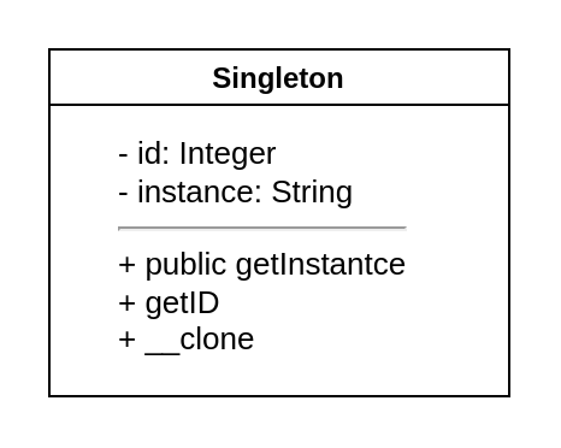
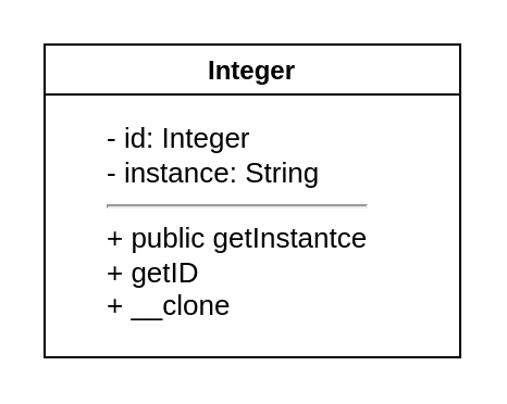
- <mxCell id="2" value="Singleton" style="swimlane;" vertex="1" parent="1"><mxGeometry x="20" y="20" width="191" height="144" as="geometry" /></mxCell>
+ <mxCell id="2" value="Integer" style="swimlane;" vertex="1" parent="1"><mxGeometry x="20" y="20" width="191" height="144" as="geometry" /></mxCell>
